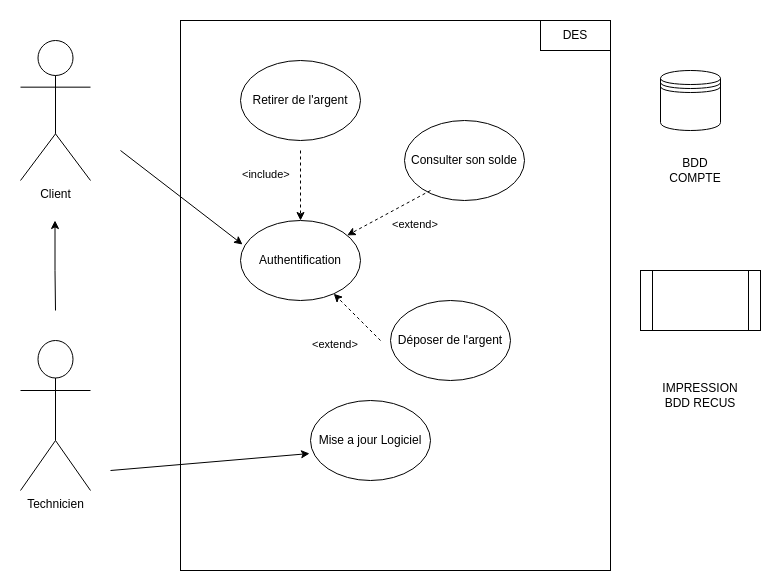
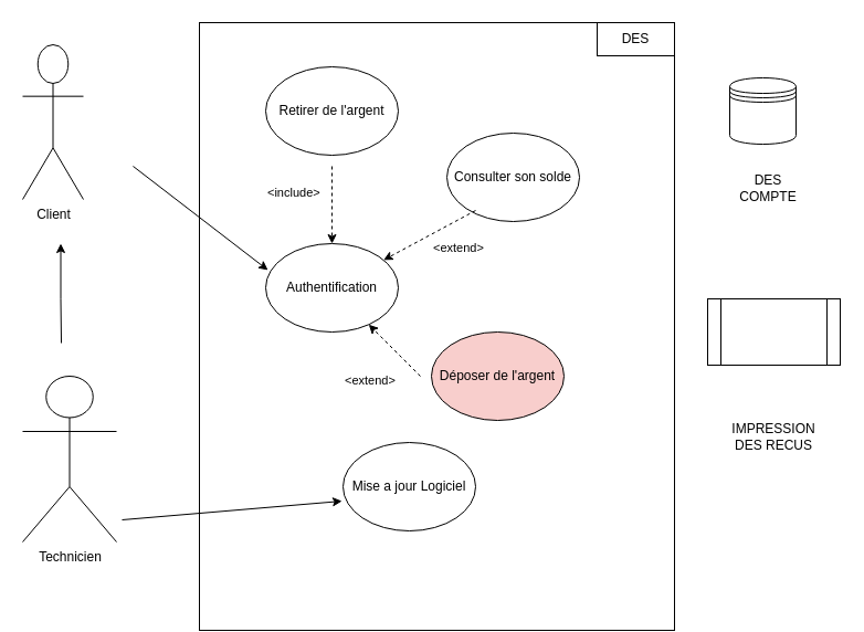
- <mxCell id="2" value="Client" style="shape=umlActor;verticalLabelPosition=bottom;verticalAlign=top;html=1;outlineConnect=0;" vertex="1" parent="1"><mxGeometry x="20" y="40" width="70" height="140" as="geometry" /></mxCell>
+ <mxCell id="2" value="Client" style="shape=umlActor;verticalLabelPosition=bottom;verticalAlign=top;html=1;outlineConnect=0;" vertex="1" parent="1"><mxGeometry x="20" y="40" width="55" height="140" as="geometry" /></mxCell>
- <mxCell id="19" value="BDD COMPTE" style="rounded=0;whiteSpace=wrap;html=1;fillColor=none;strokeColor=none;" vertex="1" parent="1"><mxGeometry x="660" y="155" width="70" height="30" as="geometry" /></mxCell>
+ <mxCell id="19" value="DES COMPTE" style="rounded=0;whiteSpace=wrap;html=1;fillColor=none;strokeColor=none;" vertex="1" parent="1"><mxGeometry x="660" y="155" width="70" height="30" as="geometry" /></mxCell>
- <mxCell id="8" value="Déposer de l'argent" style="ellipse;whiteSpace=wrap;html=1;" vertex="1" parent="1"><mxGeometry x="390" y="300" width="120" height="80" as="geometry" /></mxCell>
+ <mxCell id="8" value="Déposer de l'argent" style="ellipse;whiteSpace=wrap;html=1;fillColor=#f8cecc;" vertex="1" parent="1"><mxGeometry x="390" y="300" width="120" height="80" as="geometry" /></mxCell>
- <mxCell id="20" value="IMPRESSION BDD RECUS" style="rounded=0;whiteSpace=wrap;html=1;shadow=0;strokeColor=none;" vertex="1" parent="1"><mxGeometry x="665" y="380" width="70" height="30" as="geometry" /></mxCell>
+ <mxCell id="20" value="IMPRESSION DES RECUS" style="rounded=0;whiteSpace=wrap;html=1;shadow=0;strokeColor=none;" vertex="1" parent="1"><mxGeometry x="665" y="380" width="70" height="30" as="geometry" /></mxCell>
- <mxCell id="3" value="Technicien" style="shape=umlActor;verticalLabelPosition=bottom;verticalAlign=top;html=1;outlineConnect=0;" vertex="1" parent="1"><mxGeometry x="20" y="340" width="70" height="150" as="geometry" /></mxCell>
+ <mxCell id="3" value="Technicien" style="shape=umlActor;verticalLabelPosition=bottom;verticalAlign=top;html=1;outlineConnect=0;" vertex="1" parent="1"><mxGeometry x="20" y="340" width="85" height="150" as="geometry" /></mxCell>
